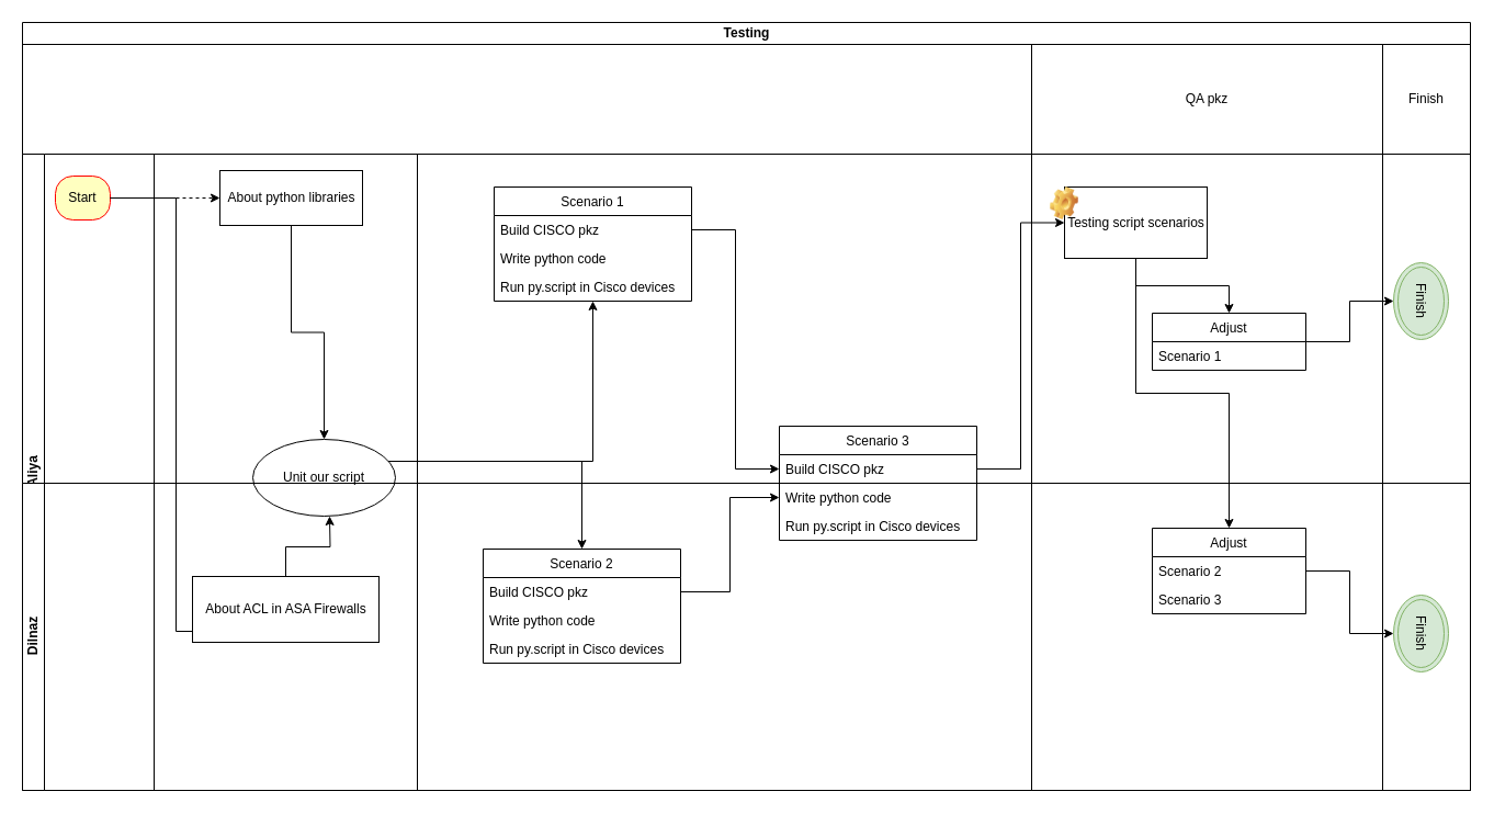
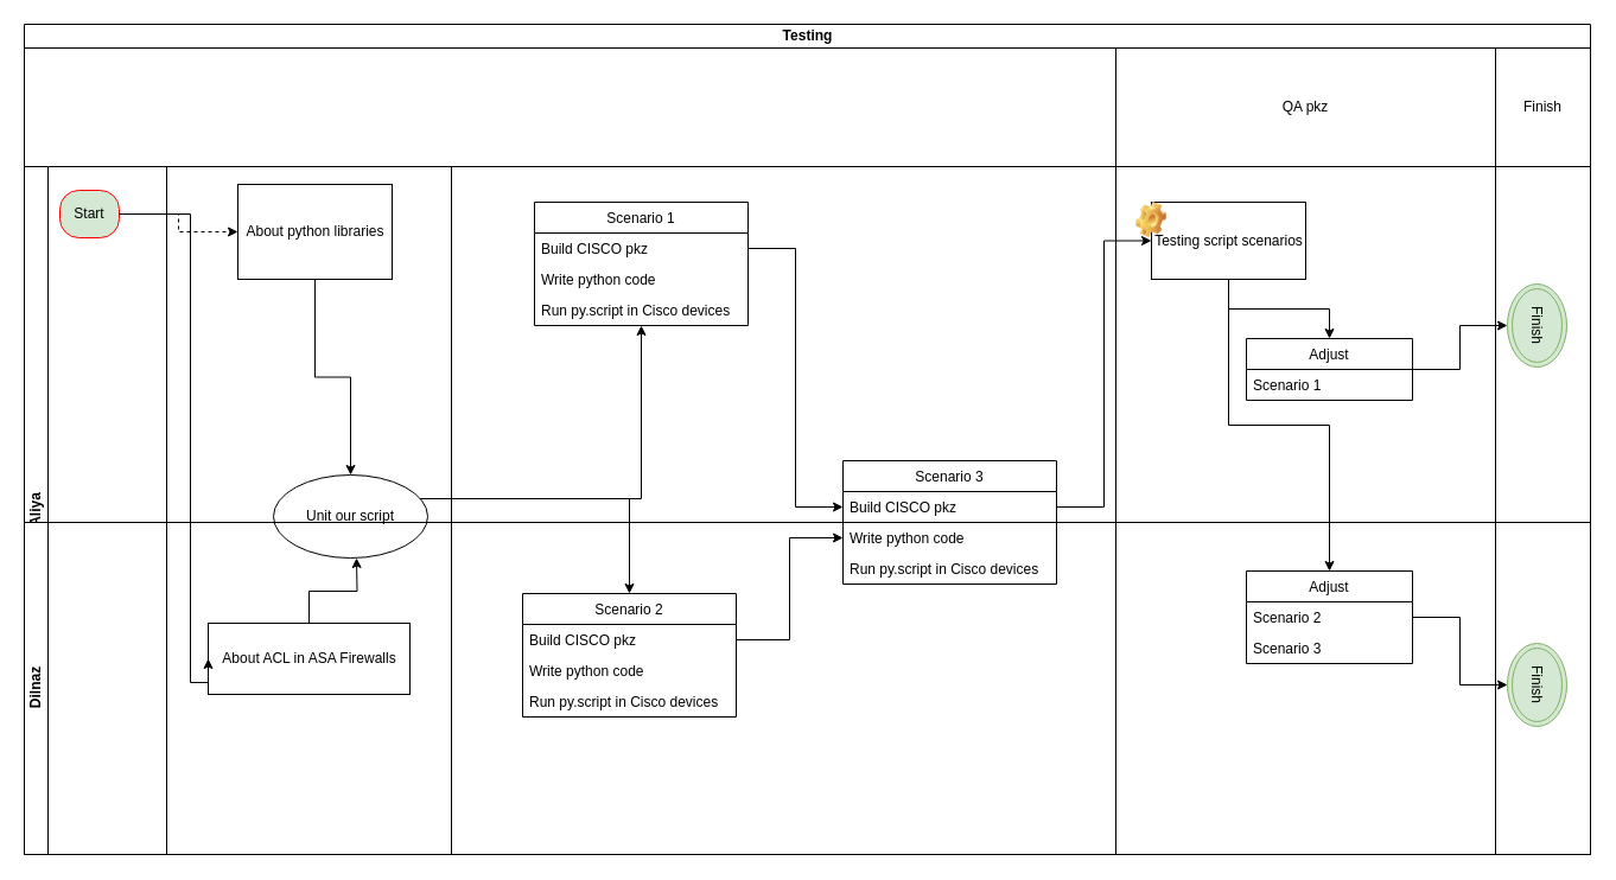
- <mxCell id="9" value="Start" style="rounded=1;whiteSpace=wrap;html=1;arcSize=40;fontColor=#000000;fillColor=#ffffc0;strokeColor=#ff0000;" vertex="1" parent="6"><mxGeometry x="30" y="20" width="50" height="40" as="geometry" /></mxCell>
+ <mxCell id="9" value="Start" style="rounded=1;whiteSpace=wrap;html=1;arcSize=40;fontColor=#000000;fillColor=#d5e8d4;strokeColor=#ff0000;" vertex="1" parent="6"><mxGeometry x="30" y="20" width="50" height="40" as="geometry" /></mxCell>
- <mxCell id="11" value="About python libraries" style="html=1;" vertex="1" parent="6"><mxGeometry x="180" y="15" width="130" height="50" as="geometry" /></mxCell>
+ <mxCell id="11" value="About python libraries" style="html=1;" vertex="1" parent="6"><mxGeometry x="180" y="15" width="130" height="80" as="geometry" /></mxCell>
- <mxCell id="47" style="edgeStyle=orthogonalEdgeStyle;rounded=0;orthogonalLoop=1;jettySize=auto;html=1;entryX=0;entryY=0.5;entryDx=0;entryDy=0;endArrow=none;" edge="1" parent="4" source="9" target="43"><mxGeometry relative="1" as="geometry"><mxPoint x="180" y="560" as="targetPoint" /><Array as="points"><mxPoint x="140" y="160" /><mxPoint x="140" y="555" /></Array></mxGeometry></mxCell>
+ <mxCell id="47" style="edgeStyle=orthogonalEdgeStyle;rounded=0;orthogonalLoop=1;jettySize=auto;html=1;entryX=0;entryY=0.5;entryDx=0;entryDy=0;" edge="1" parent="4" source="9" target="43"><mxGeometry relative="1" as="geometry"><mxPoint x="180" y="560" as="targetPoint" /><Array as="points"><mxPoint x="140" y="160" /><mxPoint x="140" y="555" /></Array></mxGeometry></mxCell>
